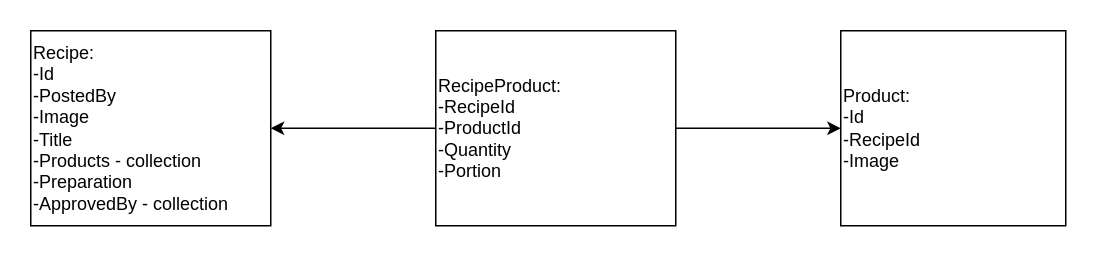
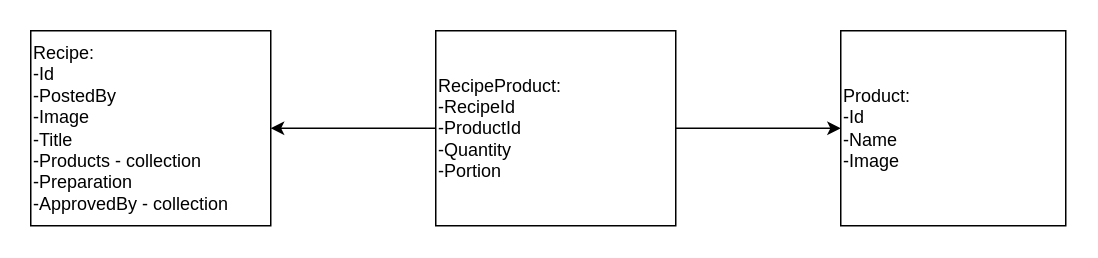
- <mxCell id="3" value="Product:&lt;div&gt;-Id&lt;/div&gt;&lt;div&gt;-RecipeId&lt;/div&gt;&lt;div&gt;-Image&lt;/div&gt;" style="rounded=0;whiteSpace=wrap;html=1;align=left;" vertex="1" parent="1"><mxGeometry x="560" y="20" width="150" height="130" as="geometry" /></mxCell>
+ <mxCell id="3" value="Product:&lt;div&gt;-Id&lt;/div&gt;&lt;div&gt;-Name&lt;/div&gt;&lt;div&gt;-Image&lt;/div&gt;" style="rounded=0;whiteSpace=wrap;html=1;align=left;" vertex="1" parent="1"><mxGeometry x="560" y="20" width="150" height="130" as="geometry" /></mxCell>
